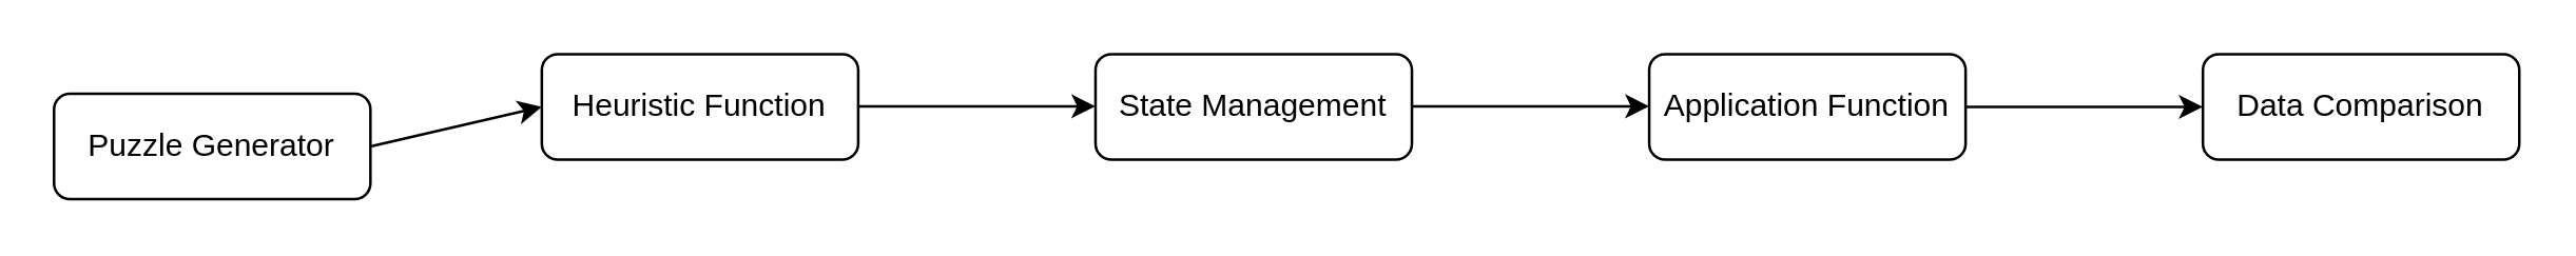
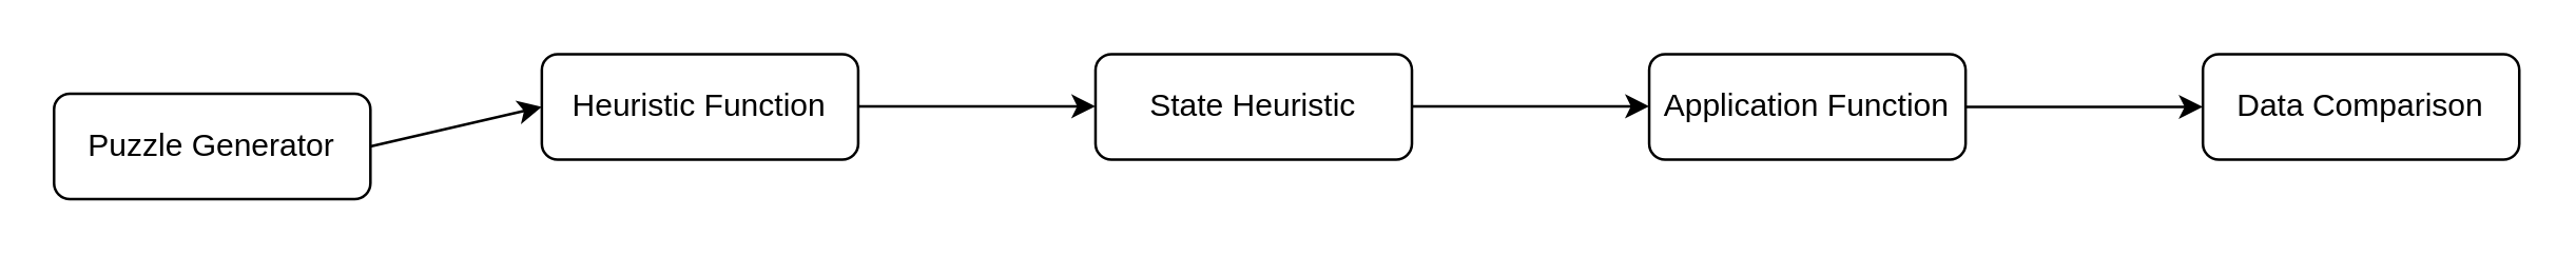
- <mxCell id="5" value="State Management" style="rounded=1;whiteSpace=wrap;html=1;fontSize=12;glass=0;strokeWidth=1;shadow=0;" parent="1" vertex="1"><mxGeometry x="415" y="20" width="120" height="40" as="geometry" /></mxCell>
+ <mxCell id="5" value="State Heuristic" style="rounded=1;whiteSpace=wrap;html=1;fontSize=12;glass=0;strokeWidth=1;shadow=0;" parent="1" vertex="1"><mxGeometry x="415" y="20" width="120" height="40" as="geometry" /></mxCell>
